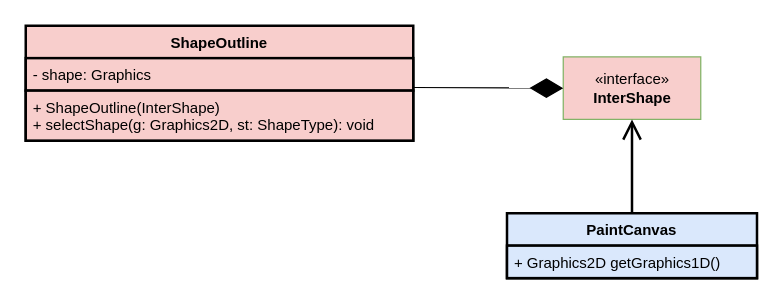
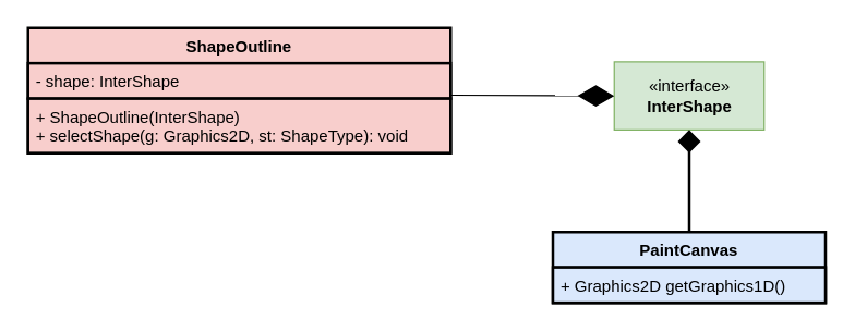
- <mxCell id="3" value="- shape: Graphics" style="text;strokeColor=#000000;fillColor=#f8cecc;align=left;verticalAlign=top;spacingLeft=4;spacingRight=4;overflow=hidden;rotatable=0;points=[[0,0.5],[1,0.5]];portConstraint=eastwest;strokeWidth=2;" vertex="1" parent="2"><mxGeometry y="26" width="310" height="26" as="geometry" /></mxCell>
+ <mxCell id="3" value="- shape: InterShape" style="text;strokeColor=#000000;fillColor=#f8cecc;align=left;verticalAlign=top;spacingLeft=4;spacingRight=4;overflow=hidden;rotatable=0;points=[[0,0.5],[1,0.5]];portConstraint=eastwest;strokeWidth=2;" vertex="1" parent="2"><mxGeometry y="26" width="310" height="26" as="geometry" /></mxCell>
- <mxCell id="5" value="«interface»&lt;br&gt;&lt;b&gt;InterShape&lt;/b&gt;" style="html=1;fillColor=#f8cecc;strokeColor=#82b366;" vertex="1" parent="1"><mxGeometry x="450" y="45" width="110" height="50" as="geometry" /></mxCell>
+ <mxCell id="5" value="«interface»&lt;br&gt;&lt;b&gt;InterShape&lt;/b&gt;" style="html=1;fillColor=#d5e8d4;strokeColor=#82b366;" vertex="1" parent="1"><mxGeometry x="450" y="45" width="110" height="50" as="geometry" /></mxCell>
- <mxCell id="9" value="" style="endArrow=open;endFill=1;endSize=12;html=1;rounded=0;exitX=0.5;exitY=0;exitDx=0;exitDy=0;entryX=0.5;entryY=1;entryDx=0;entryDy=0;strokeWidth=2;" edge="1" parent="1" source="6" target="5"><mxGeometry width="160" relative="1" as="geometry"><mxPoint x="240" y="230" as="sourcePoint" /><mxPoint x="400" y="230" as="targetPoint" /></mxGeometry></mxCell>
+ <mxCell id="9" value="" style="endArrow=diamond;endFill=1;endSize=12;html=1;rounded=0;exitX=0.5;exitY=0;exitDx=0;exitDy=0;entryX=0.5;entryY=1;entryDx=0;entryDy=0;strokeWidth=2;" edge="1" parent="1" source="6" target="5"><mxGeometry width="160" relative="1" as="geometry"><mxPoint x="240" y="230" as="sourcePoint" /><mxPoint x="400" y="230" as="targetPoint" /></mxGeometry></mxCell>
